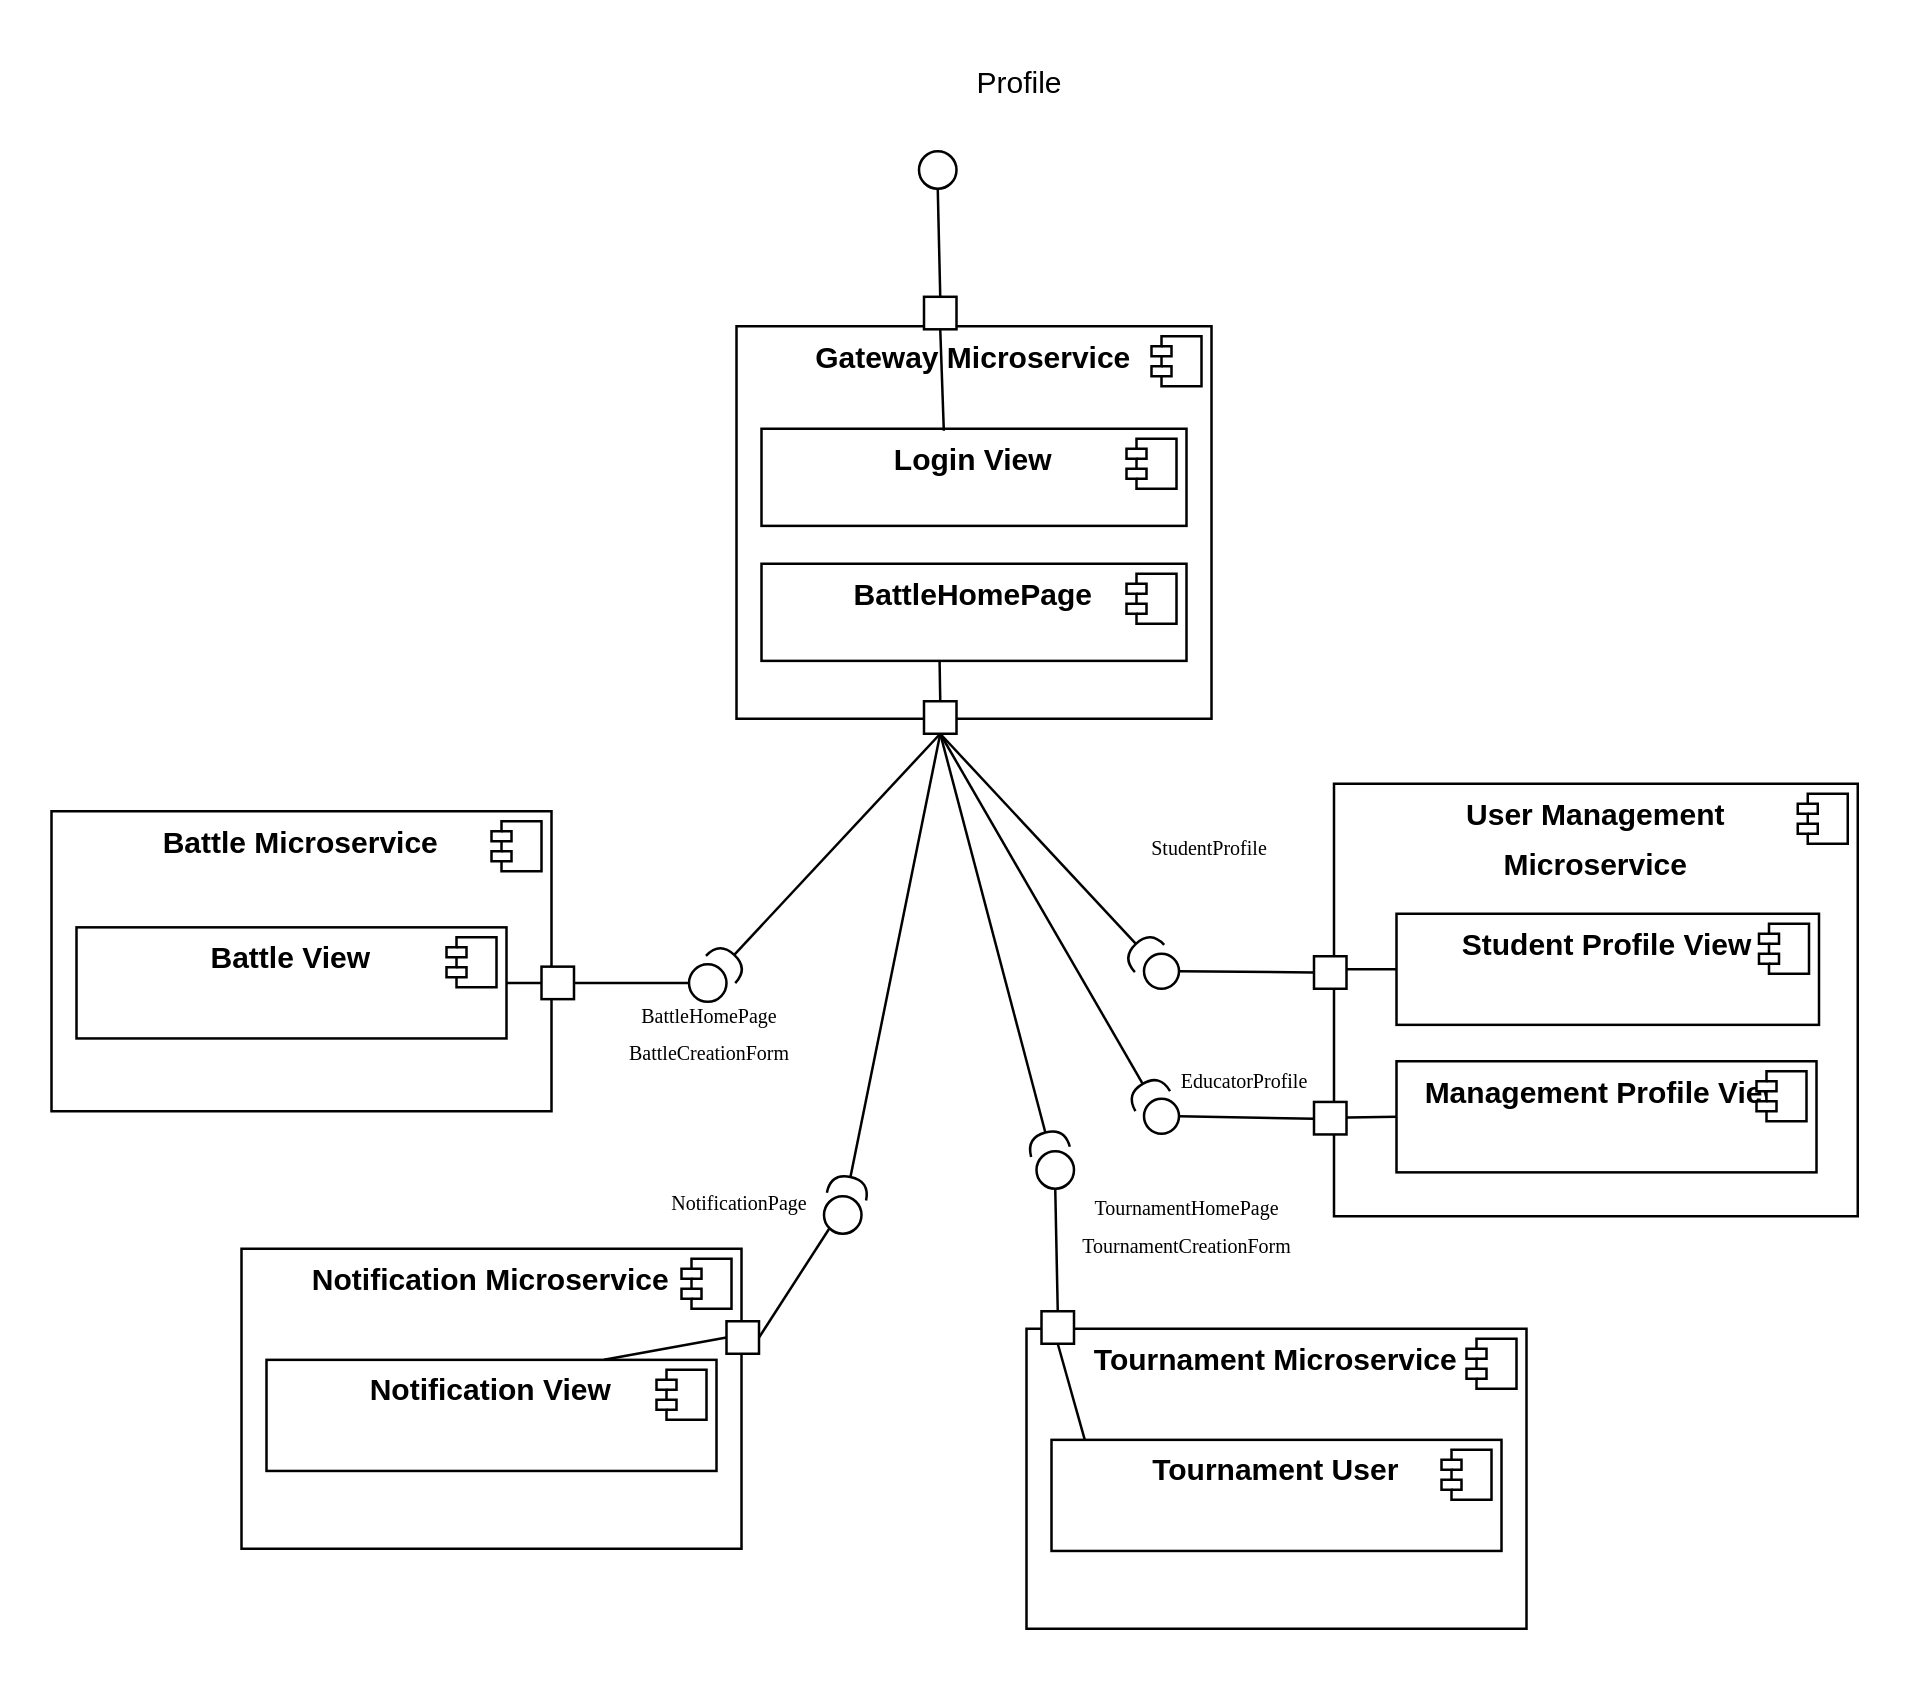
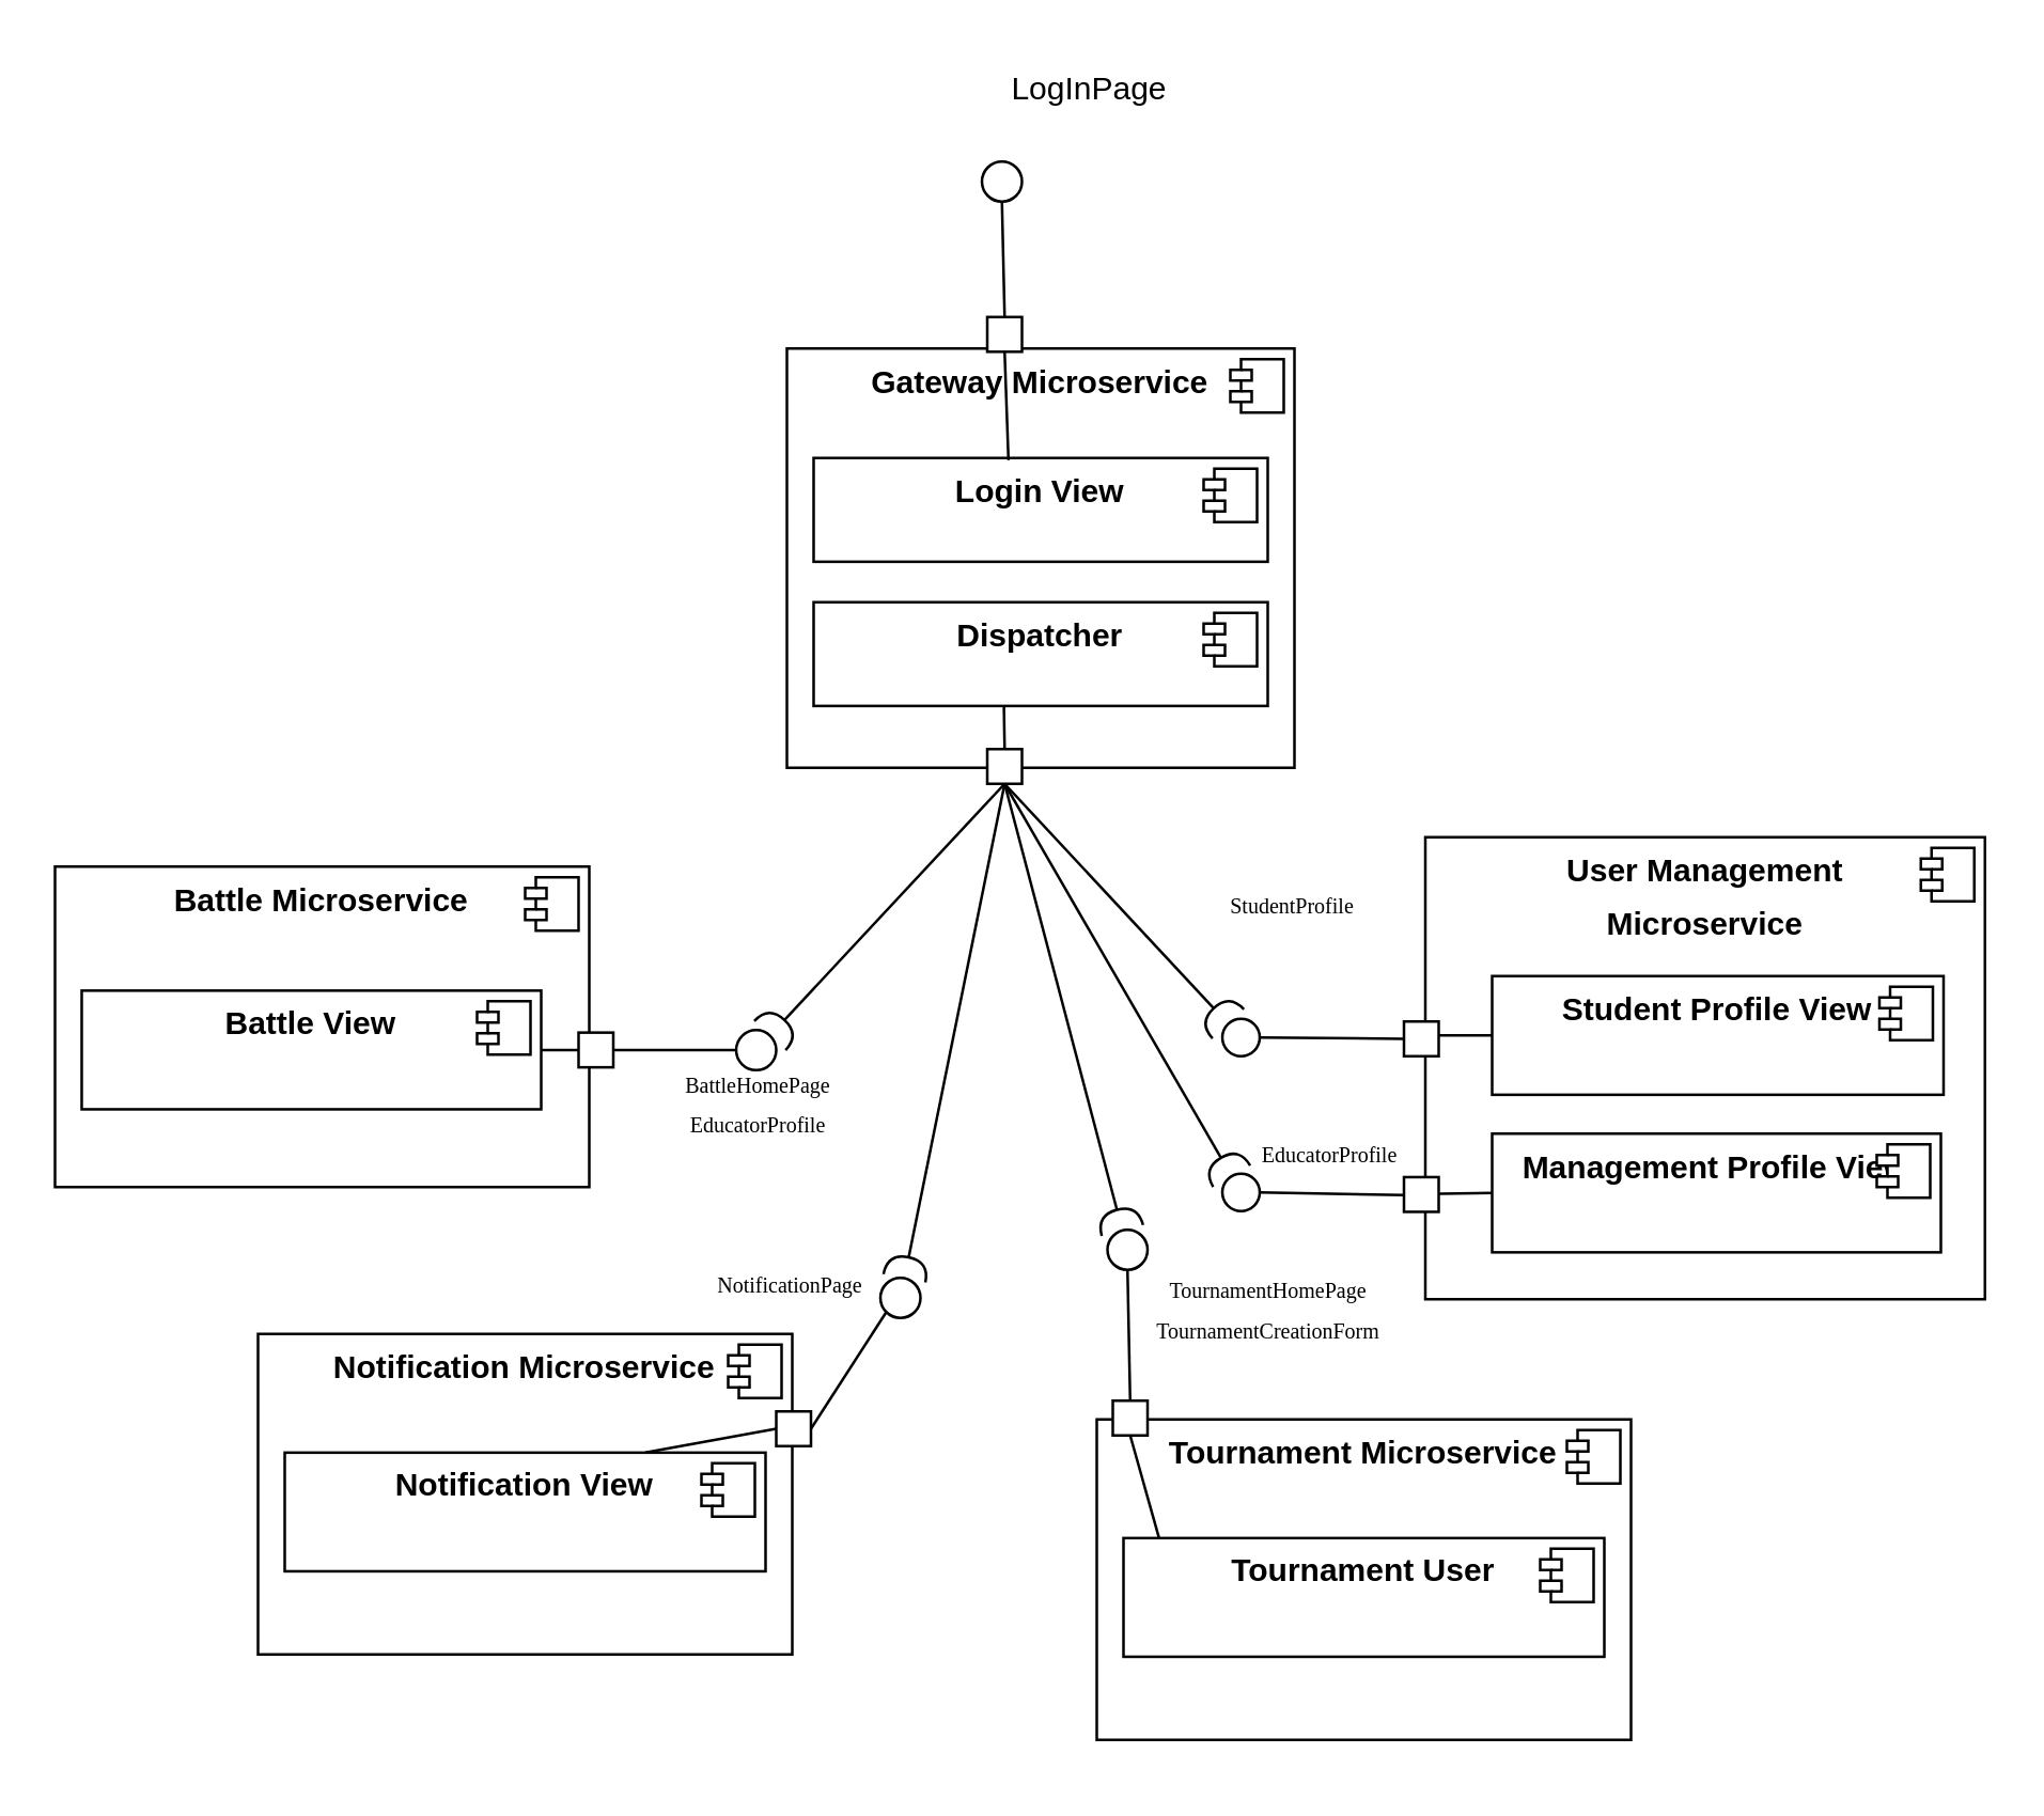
- <mxCell id="60" value="Profile" style="text;html=1;align=center;verticalAlign=middle;resizable=0;points=[];autosize=1;strokeColor=none;fillColor=none;" vertex="1" parent="1"><mxGeometry x="369" y="20" width="76" height="26" as="geometry" /></mxCell>
+ <mxCell id="60" value="LogInPage" style="text;html=1;align=center;verticalAlign=middle;resizable=0;points=[];autosize=1;strokeColor=none;fillColor=none;" vertex="1" parent="1"><mxGeometry x="369" y="20" width="76" height="26" as="geometry" /></mxCell>
- <mxCell id="9" value="&lt;p style=&quot;margin:0px;margin-top:6px;text-align:center;&quot;&gt;&lt;b&gt;BattleHomePage&lt;/b&gt;&lt;/p&gt;" style="align=left;overflow=fill;html=1;dropTarget=0;whiteSpace=wrap;" vertex="1" parent="2"><mxGeometry x="10" y="95" width="170" height="38.85" as="geometry" /></mxCell>
+ <mxCell id="9" value="&lt;p style=&quot;margin:0px;margin-top:6px;text-align:center;&quot;&gt;&lt;b&gt;Dispatcher&lt;/b&gt;&lt;/p&gt;" style="align=left;overflow=fill;html=1;dropTarget=0;whiteSpace=wrap;" vertex="1" parent="2"><mxGeometry x="10" y="95" width="170" height="38.85" as="geometry" /></mxCell>
- <mxCell id="63" value="&lt;font face=&quot;Verdana&quot; style=&quot;font-size: 8px;&quot;&gt;BattleHomePage&lt;br&gt;BattleCreationForm&lt;/font&gt;" style="text;html=1;align=center;verticalAlign=middle;resizable=0;points=[];autosize=1;strokeColor=none;fillColor=none;" vertex="1" parent="1"><mxGeometry x="234.5" y="391" width="96" height="41" as="geometry" /></mxCell>
+ <mxCell id="63" value="&lt;font face=&quot;Verdana&quot; style=&quot;font-size: 8px;&quot;&gt;BattleHomePage&lt;br&gt;EducatorProfile&lt;/font&gt;" style="text;html=1;align=center;verticalAlign=middle;resizable=0;points=[];autosize=1;strokeColor=none;fillColor=none;" vertex="1" parent="1"><mxGeometry x="234.5" y="391" width="96" height="41" as="geometry" /></mxCell>
